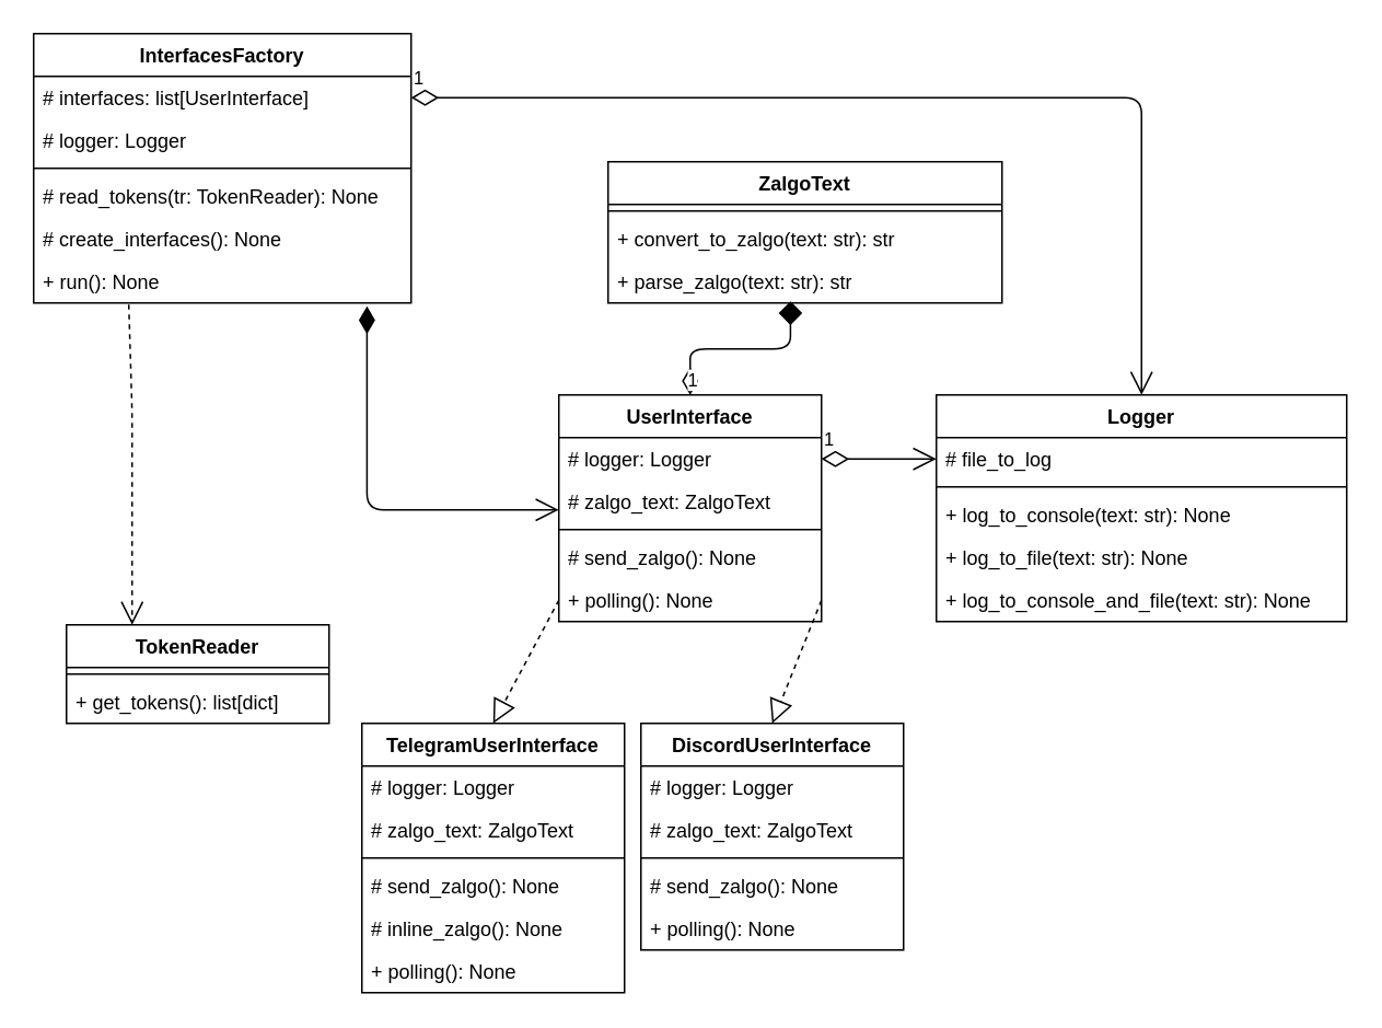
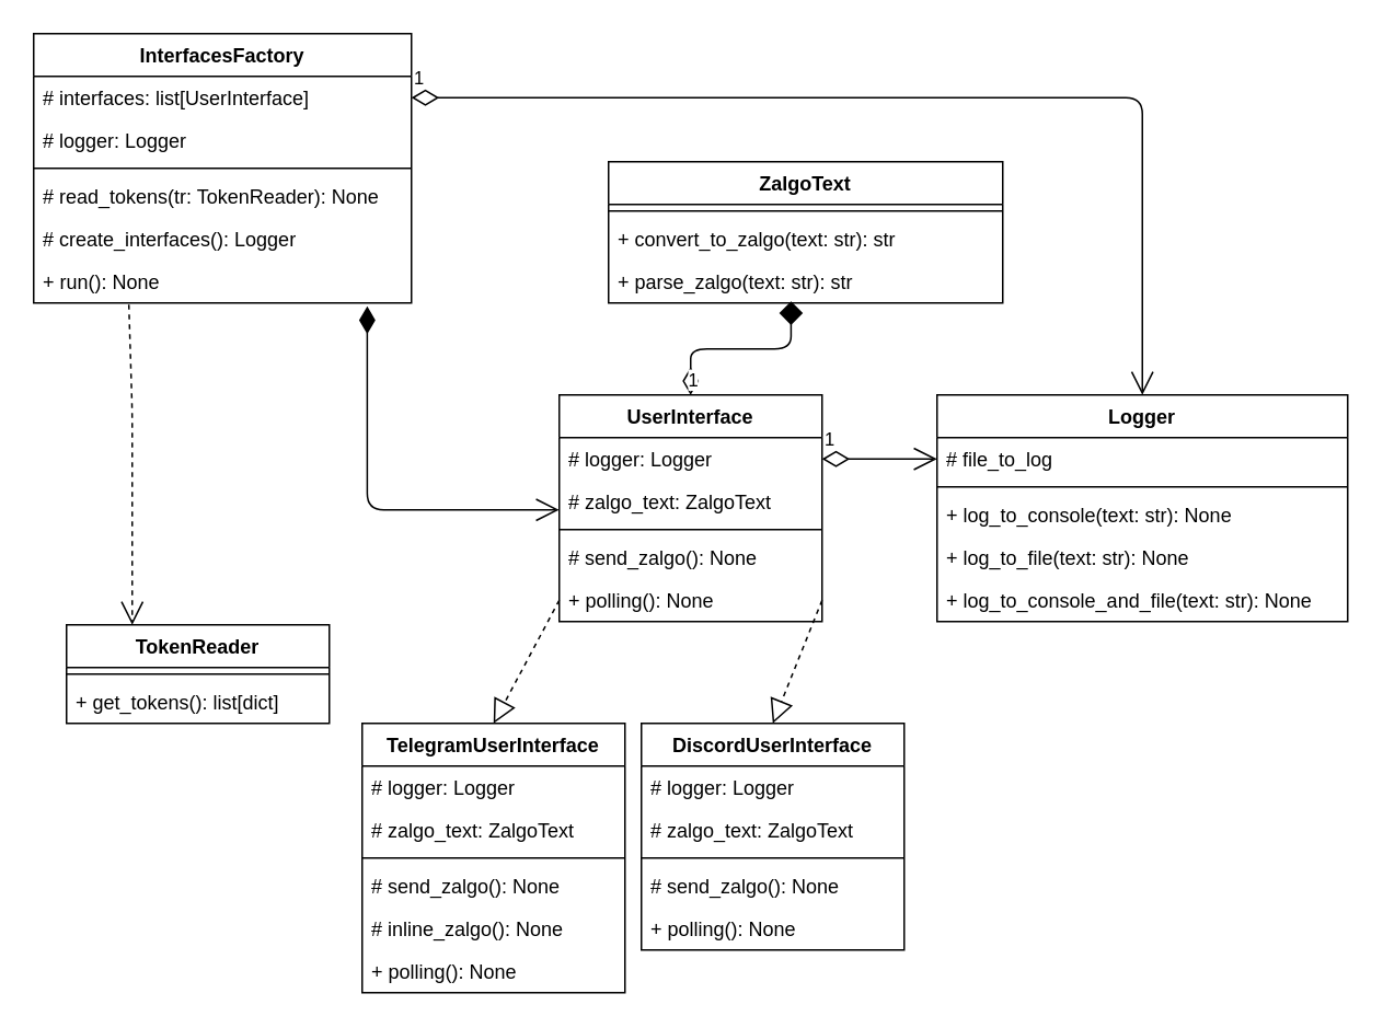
- <mxCell id="7" value="# create_interfaces(): None" style="text;strokeColor=none;fillColor=none;align=left;verticalAlign=top;spacingLeft=4;spacingRight=4;overflow=hidden;rotatable=0;points=[[0,0.5],[1,0.5]];portConstraint=eastwest;" parent="2" vertex="1"><mxGeometry y="112" width="230" height="26" as="geometry" /></mxCell>
+ <mxCell id="7" value="# create_interfaces(): Logger" style="text;strokeColor=none;fillColor=none;align=left;verticalAlign=top;spacingLeft=4;spacingRight=4;overflow=hidden;rotatable=0;points=[[0,0.5],[1,0.5]];portConstraint=eastwest;" parent="2" vertex="1"><mxGeometry y="112" width="230" height="26" as="geometry" /></mxCell>
